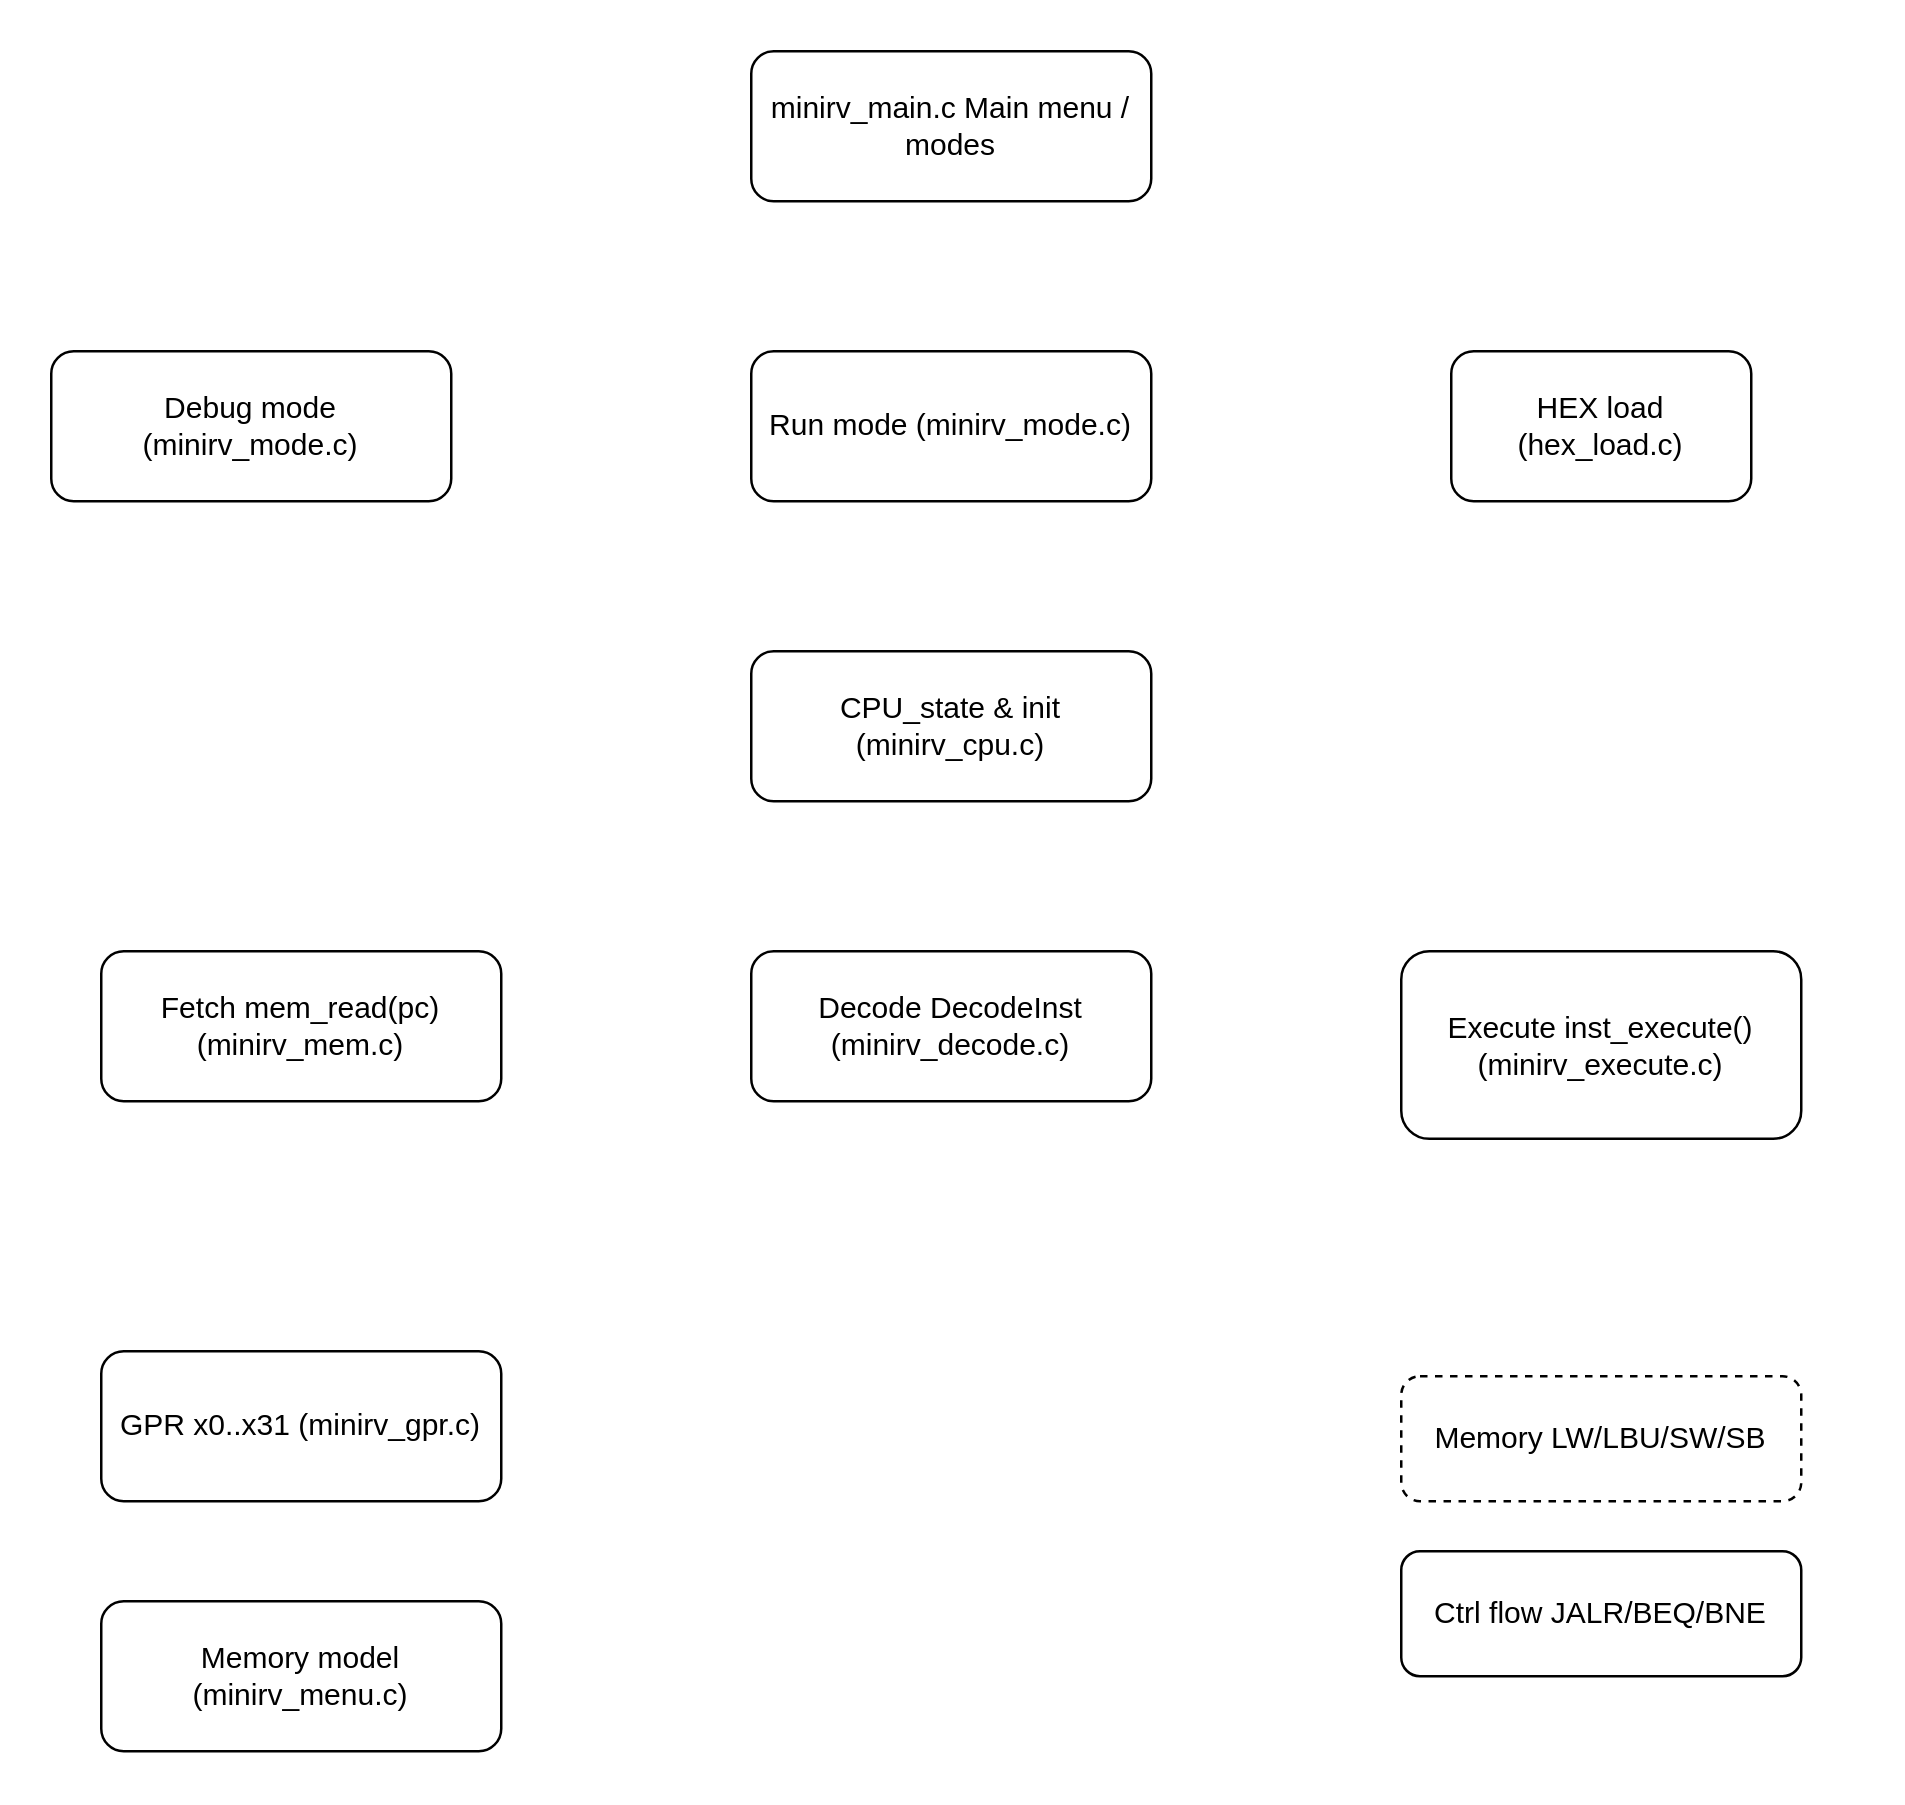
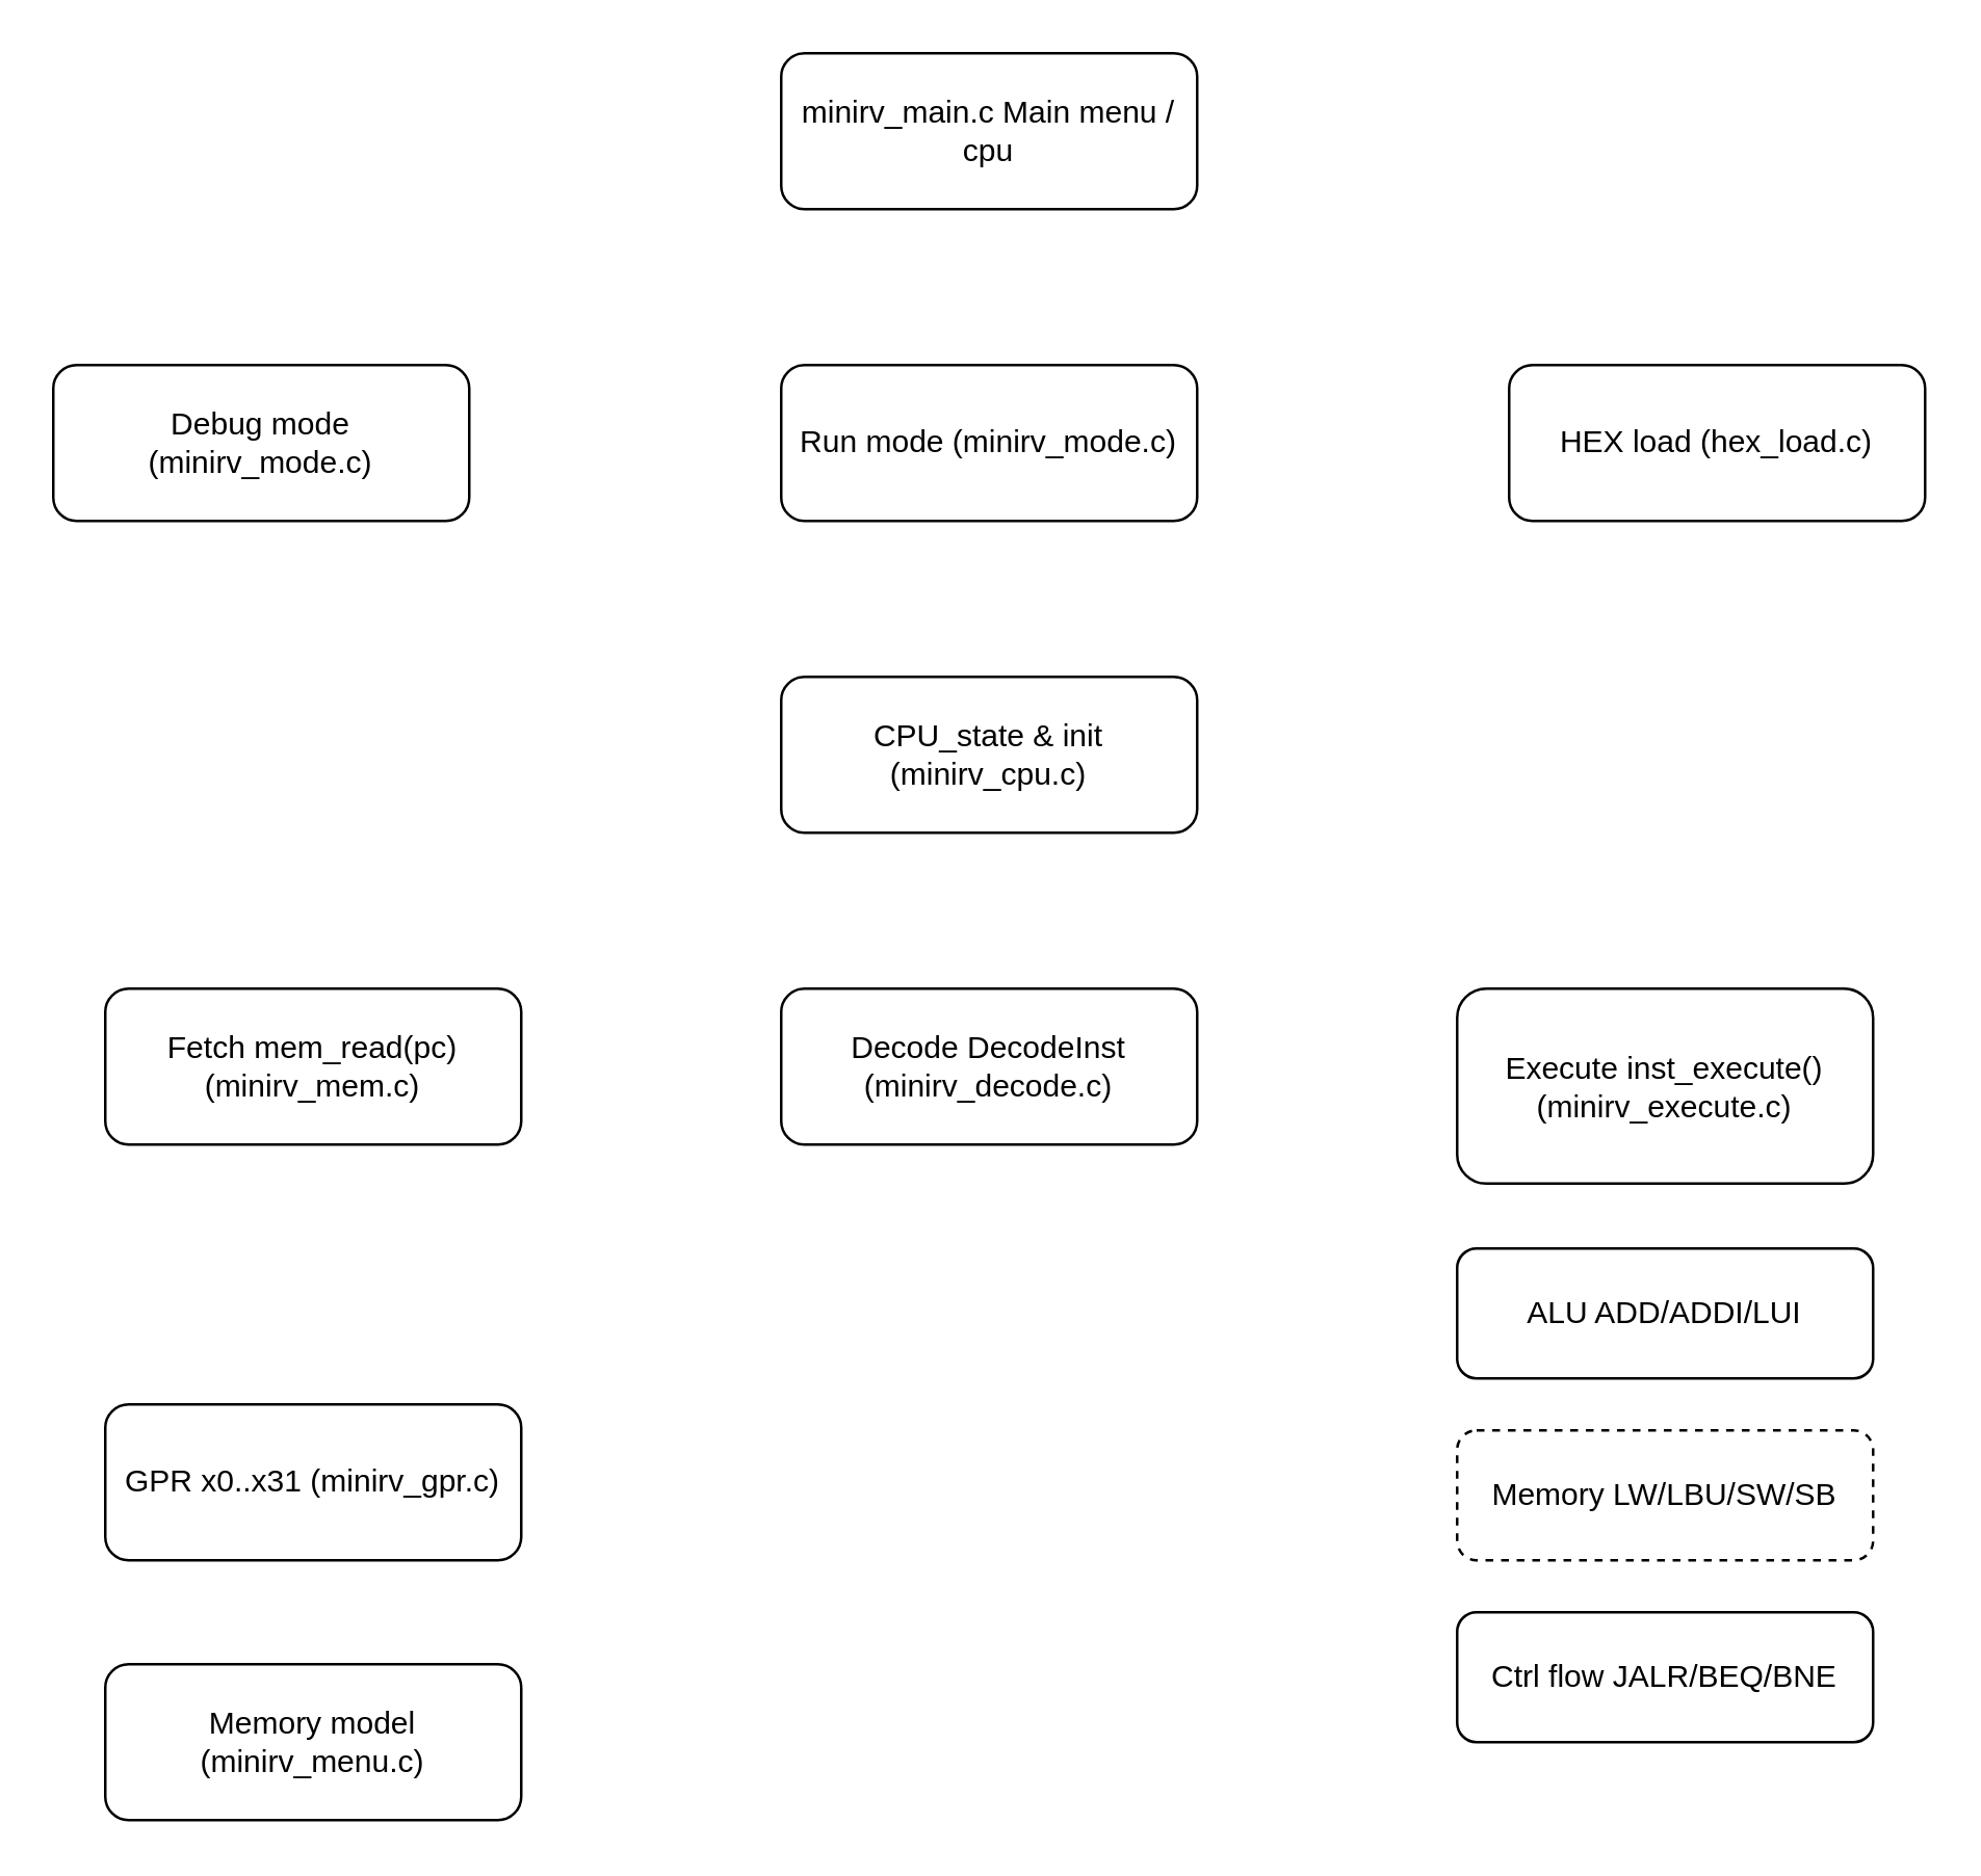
- <mxCell id="2" value="minirv_main.c Main menu / modes" style="rounded=1;whiteSpace=wrap;html=1;" parent="1" vertex="1"><mxGeometry x="300" y="20" width="160" height="60" as="geometry" /></mxCell>
+ <mxCell id="2" value="minirv_main.c Main menu / cpu" style="rounded=1;whiteSpace=wrap;html=1;" parent="1" vertex="1"><mxGeometry x="300" y="20" width="160" height="60" as="geometry" /></mxCell>
- <mxCell id="5" value="HEX load (hex_load.c)" style="rounded=1;whiteSpace=wrap;html=1;" parent="1" vertex="1"><mxGeometry x="580" y="140" width="120" height="60" as="geometry" /></mxCell>
+ <mxCell id="5" value="HEX load (hex_load.c)" style="rounded=1;whiteSpace=wrap;html=1;" parent="1" vertex="1"><mxGeometry x="580" y="140" width="160" height="60" as="geometry" /></mxCell>
+ <mxCell id="10" value="ALU ADD/ADDI/LUI" style="rounded=1;whiteSpace=wrap;html=1;" parent="1" vertex="1"><mxGeometry x="560" y="480" width="160" height="50" as="geometry" /></mxCell>
